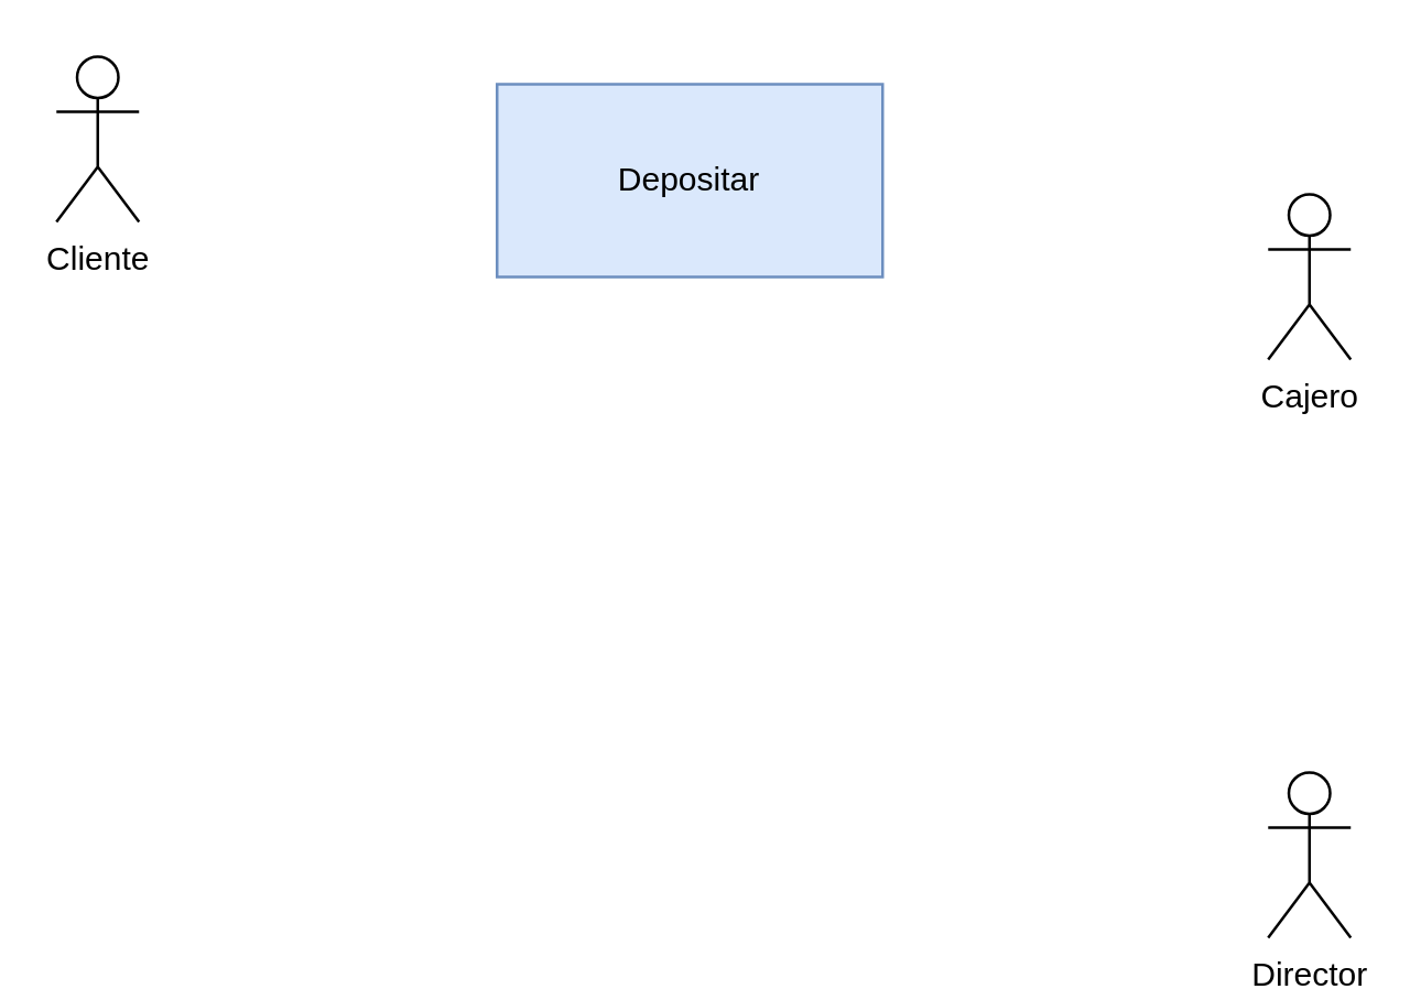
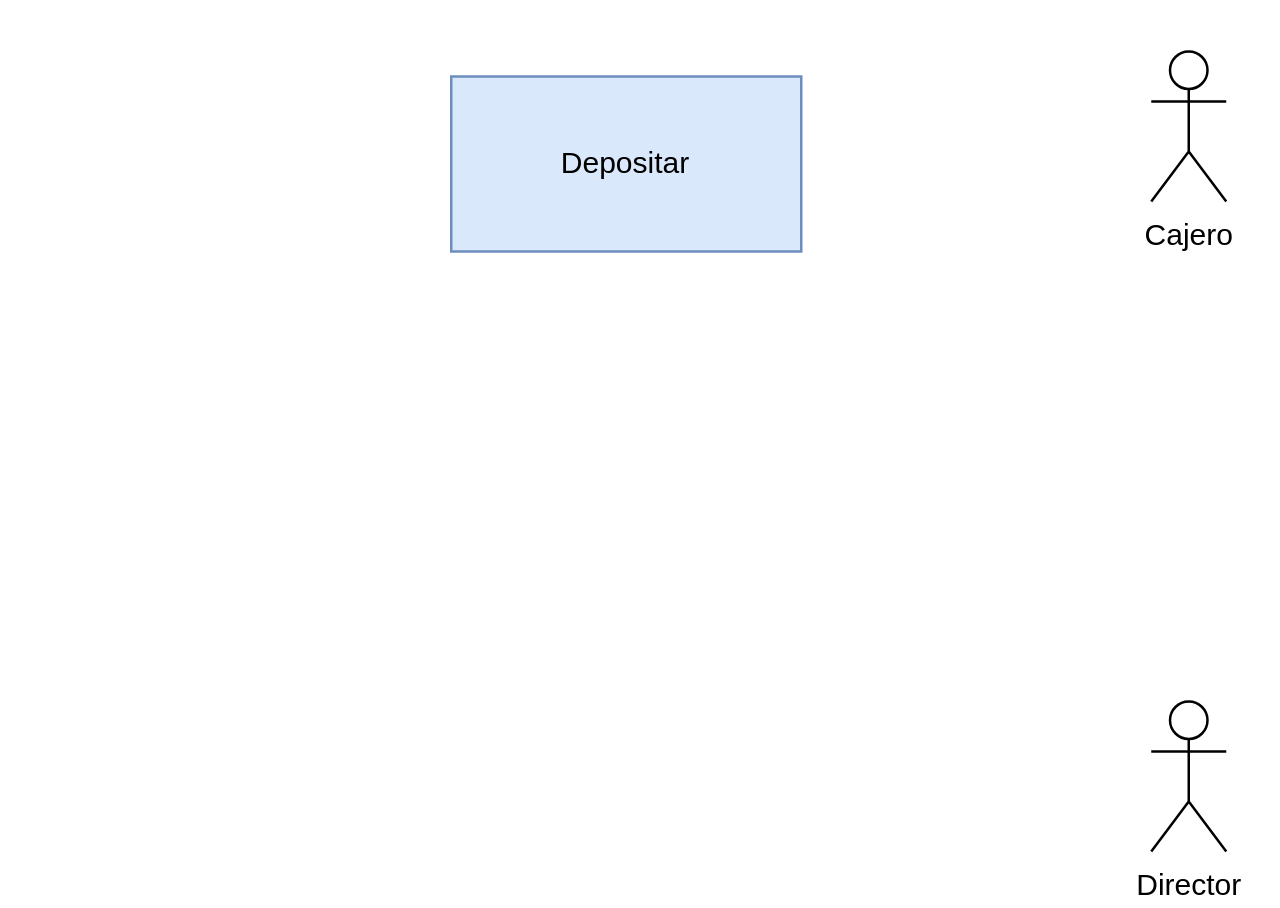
- <mxCell id="2" value="Cliente" style="shape=umlActor;html=1;verticalLabelPosition=bottom;verticalAlign=top;align=center;" vertex="1" parent="1"><mxGeometry x="20" y="20" width="30" height="60" as="geometry" /></mxCell>
- <mxCell id="3" value="Cajero" style="shape=umlActor;html=1;verticalLabelPosition=bottom;verticalAlign=top;align=center;" vertex="1" parent="1"><mxGeometry x="460" y="70" width="30" height="60" as="geometry" /></mxCell>
+ <mxCell id="3" value="Cajero" style="shape=umlActor;html=1;verticalLabelPosition=bottom;verticalAlign=top;align=center;" vertex="1" parent="1"><mxGeometry x="460" y="20" width="30" height="60" as="geometry" /></mxCell>
